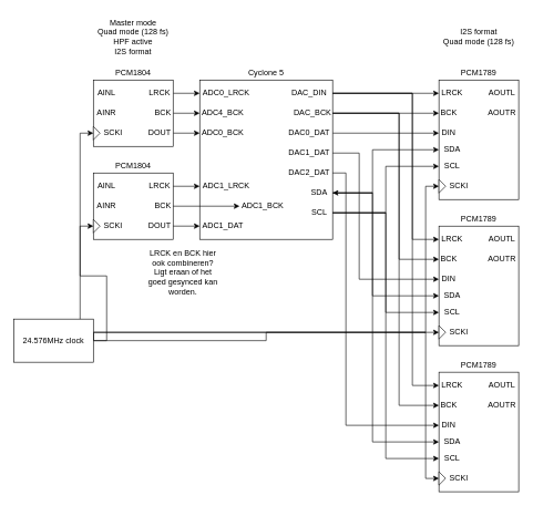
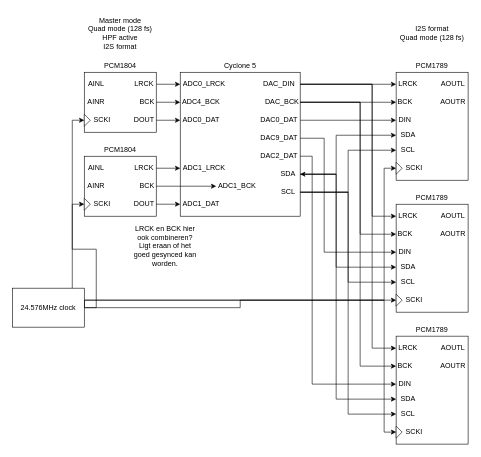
- <mxCell id="34" value="ADC0_BCK" style="text;html=1;strokeColor=none;fillColor=none;align=center;verticalAlign=middle;whiteSpace=wrap;rounded=0;" vertex="1" parent="26"><mxGeometry y="90" width="70" height="20" as="geometry" /></mxCell>
+ <mxCell id="34" value="ADC0_DAT" style="text;html=1;strokeColor=none;fillColor=none;align=center;verticalAlign=middle;whiteSpace=wrap;rounded=0;" vertex="1" parent="26"><mxGeometry y="90" width="70" height="20" as="geometry" /></mxCell>
- <mxCell id="37" value="DAC1_DAT" style="text;html=1;strokeColor=none;fillColor=none;align=center;verticalAlign=middle;whiteSpace=wrap;rounded=0;" vertex="1" parent="26"><mxGeometry x="130" y="120" width="70" height="20" as="geometry" /></mxCell>
+ <mxCell id="37" value="DAC9_DAT" style="text;html=1;strokeColor=none;fillColor=none;align=center;verticalAlign=middle;whiteSpace=wrap;rounded=0;" vertex="1" parent="26"><mxGeometry x="130" y="120" width="70" height="20" as="geometry" /></mxCell>
